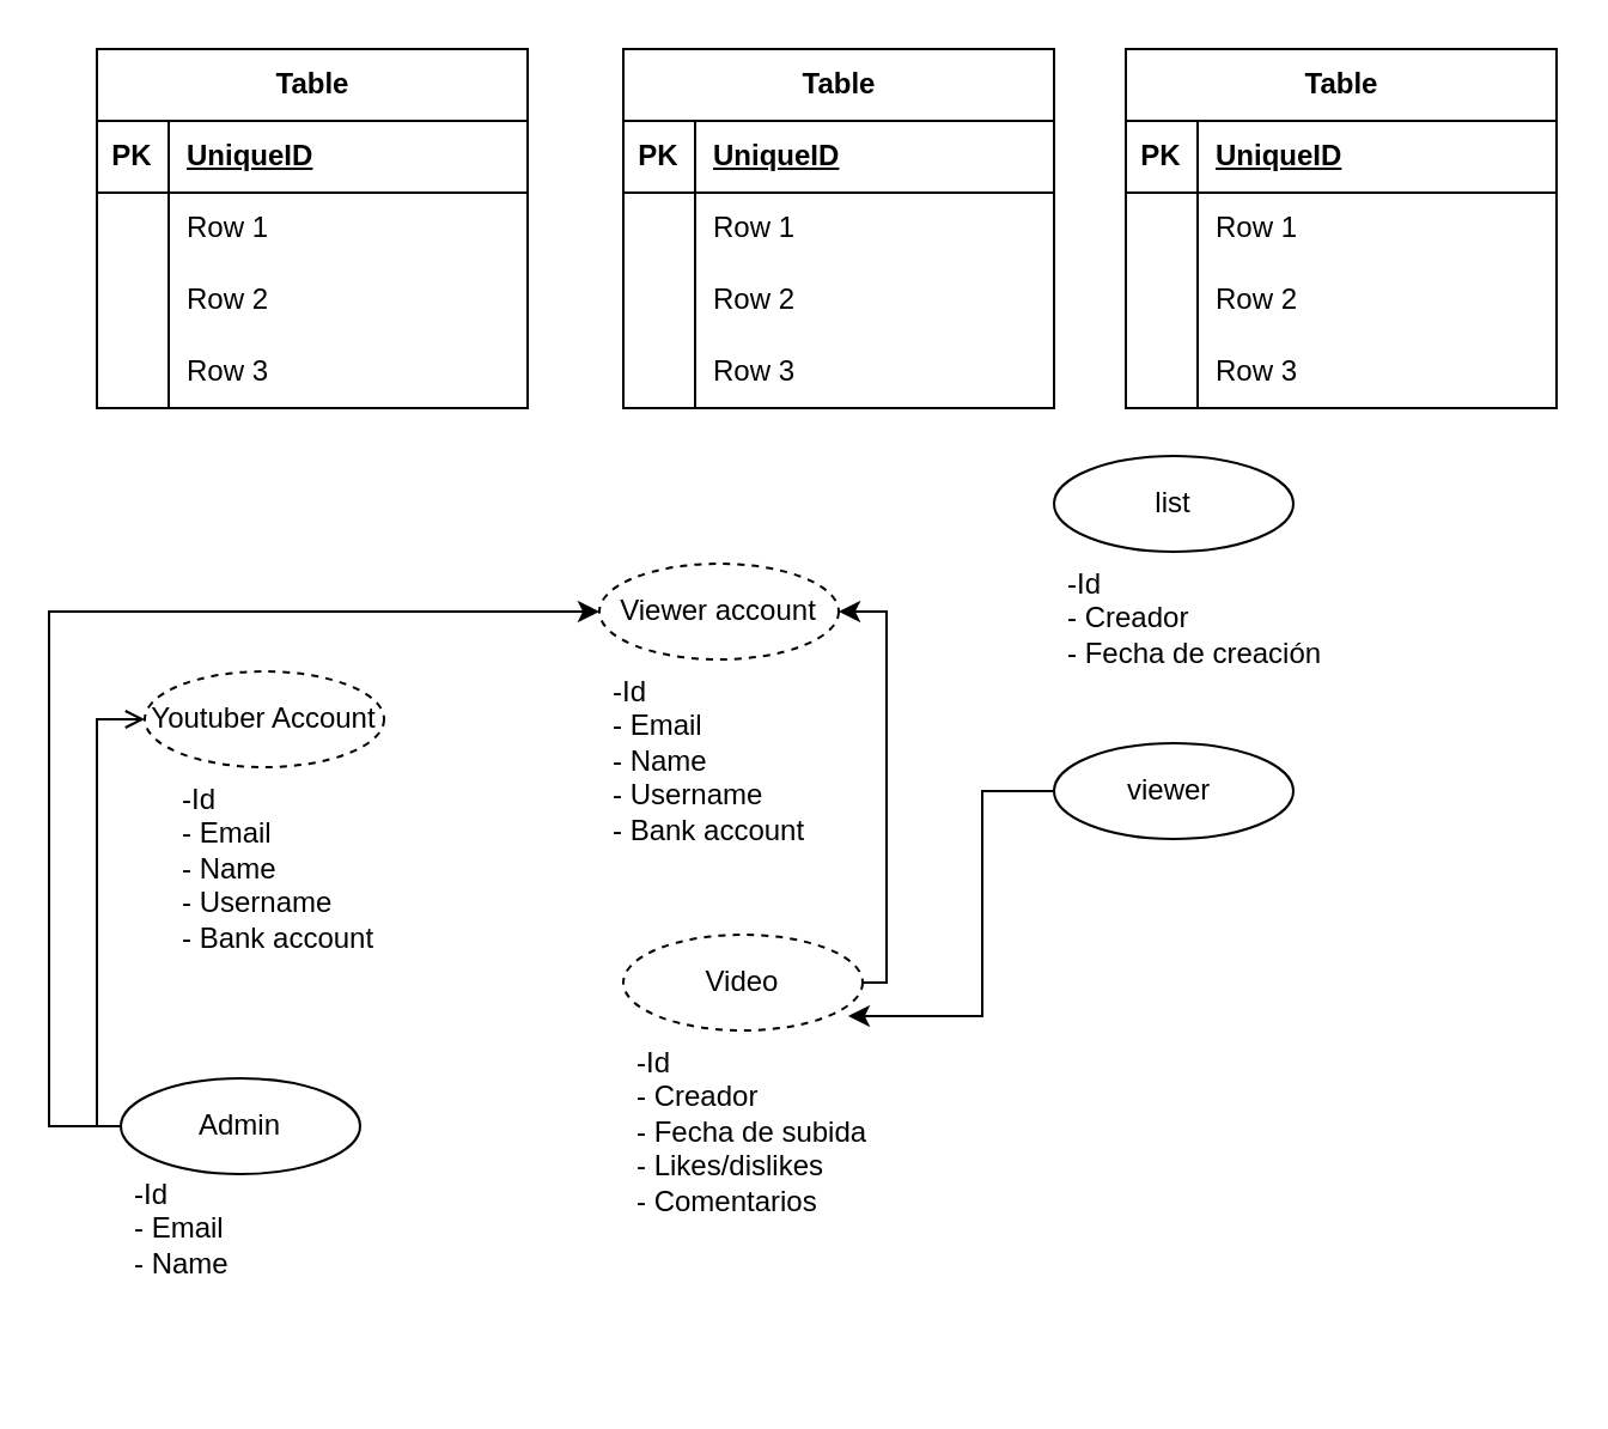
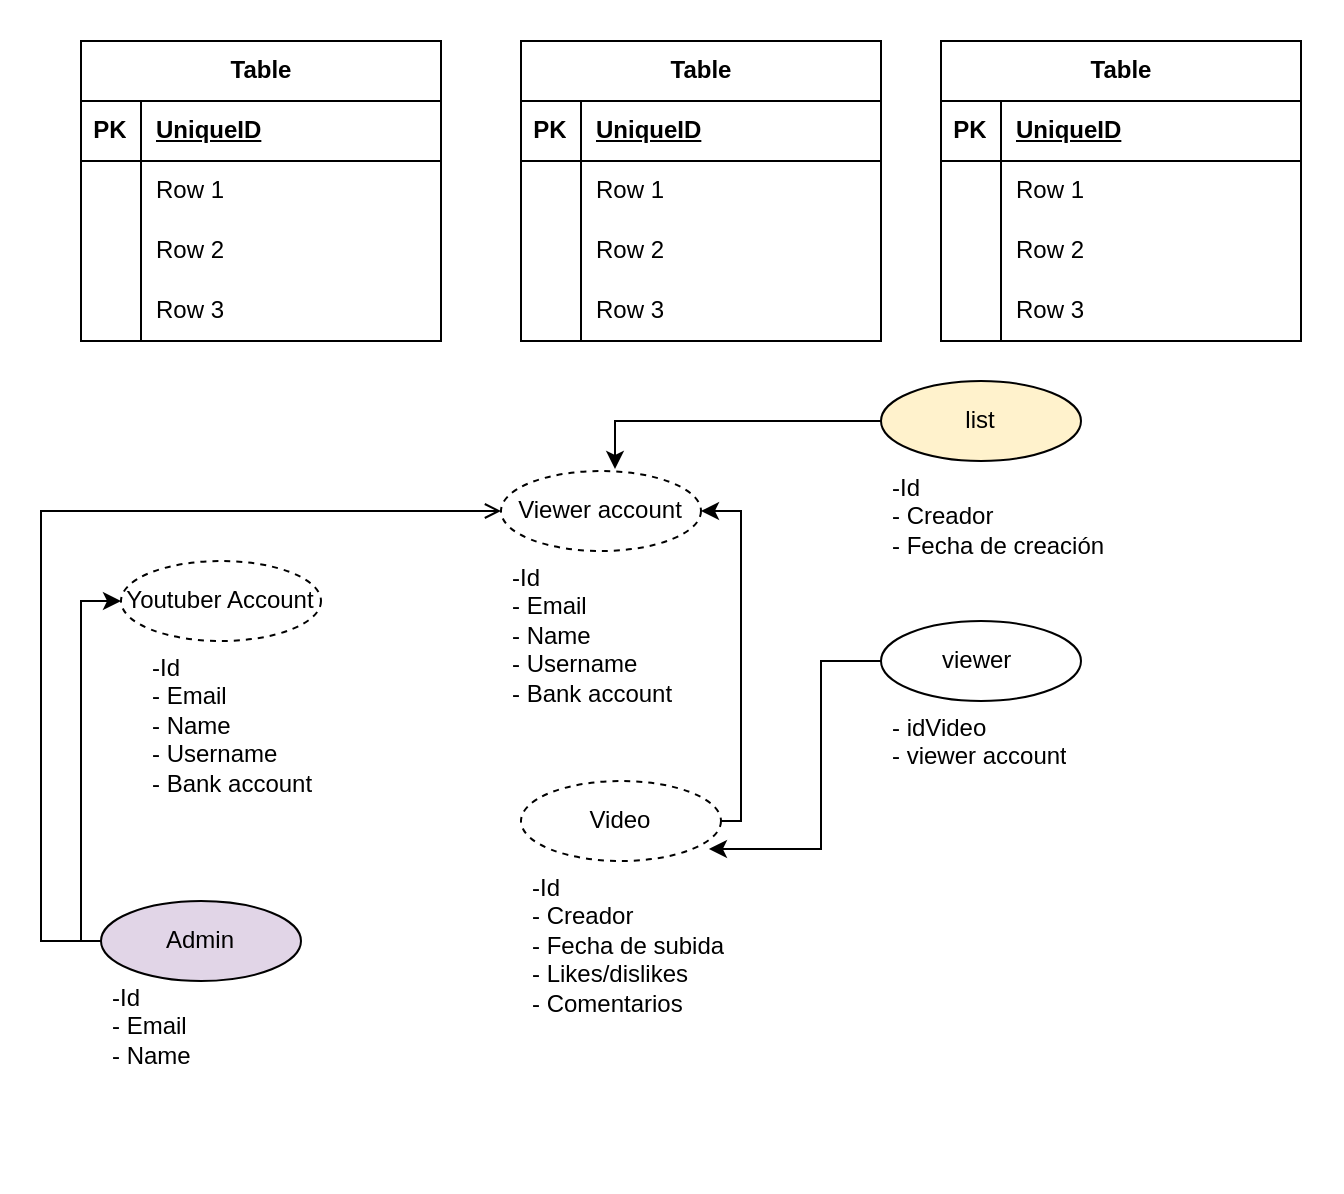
+ <mxCell id="54" style="edgeStyle=orthogonalEdgeStyle;rounded=0;orthogonalLoop=1;jettySize=auto;html=1;entryX=0.57;entryY=-0.025;entryDx=0;entryDy=0;entryPerimeter=0;" edge="1" parent="1" source="52" target="43"><mxGeometry relative="1" as="geometry" /></mxCell>
- <mxCell id="52" value="list" style="ellipse;whiteSpace=wrap;html=1;align=center;" vertex="1" parent="1"><mxGeometry x="440" y="190" width="100" height="40" as="geometry" /></mxCell>
+ <mxCell id="52" value="list" style="ellipse;whiteSpace=wrap;html=1;align=center;fillColor=#fff2cc;" vertex="1" parent="1"><mxGeometry x="440" y="190" width="100" height="40" as="geometry" /></mxCell>
- <mxCell id="46" style="edgeStyle=orthogonalEdgeStyle;rounded=0;orthogonalLoop=1;jettySize=auto;html=1;entryX=0;entryY=0.5;entryDx=0;entryDy=0;" edge="1" parent="1" source="47" target="43"><mxGeometry relative="1" as="geometry"><Array as="points"><mxPoint x="20" y="470" /><mxPoint x="20" y="255" /></Array></mxGeometry></mxCell>
+ <mxCell id="46" style="edgeStyle=orthogonalEdgeStyle;rounded=0;orthogonalLoop=1;jettySize=auto;html=1;entryX=0;entryY=0.5;entryDx=0;entryDy=0;endArrow=open;" edge="1" parent="1" source="47" target="43"><mxGeometry relative="1" as="geometry"><Array as="points"><mxPoint x="20" y="470" /><mxPoint x="20" y="255" /></Array></mxGeometry></mxCell>
- <mxCell id="45" style="edgeStyle=orthogonalEdgeStyle;rounded=0;orthogonalLoop=1;jettySize=auto;html=1;entryX=0;entryY=0.5;entryDx=0;entryDy=0;endArrow=open;" edge="1" parent="1" source="47" target="41"><mxGeometry relative="1" as="geometry"><Array as="points"><mxPoint x="40" y="470" /><mxPoint x="40" y="300" /></Array></mxGeometry></mxCell>
+ <mxCell id="45" style="edgeStyle=orthogonalEdgeStyle;rounded=0;orthogonalLoop=1;jettySize=auto;html=1;entryX=0;entryY=0.5;entryDx=0;entryDy=0;" edge="1" parent="1" source="47" target="41"><mxGeometry relative="1" as="geometry"><Array as="points"><mxPoint x="40" y="470" /><mxPoint x="40" y="300" /></Array></mxGeometry></mxCell>
+ <mxCell id="55" value="- idVideo&lt;div&gt;- viewer account&lt;/div&gt;&lt;div&gt;&lt;br&gt;&lt;/div&gt;" style="text;strokeColor=none;fillColor=none;spacingLeft=4;spacingRight=4;overflow=hidden;rotatable=0;points=[[0,0.5],[1,0.5]];portConstraint=eastwest;fontSize=12;whiteSpace=wrap;html=1;" vertex="1" parent="1"><mxGeometry x="440" y="350" width="120" height="90" as="geometry" /></mxCell>
- <mxCell id="47" value="Admin" style="ellipse;whiteSpace=wrap;html=1;align=center;" vertex="1" parent="1"><mxGeometry x="50" y="450" width="100" height="40" as="geometry" /></mxCell>
+ <mxCell id="47" value="Admin" style="ellipse;whiteSpace=wrap;html=1;align=center;fillColor=#e1d5e7;" vertex="1" parent="1"><mxGeometry x="50" y="450" width="100" height="40" as="geometry" /></mxCell>
